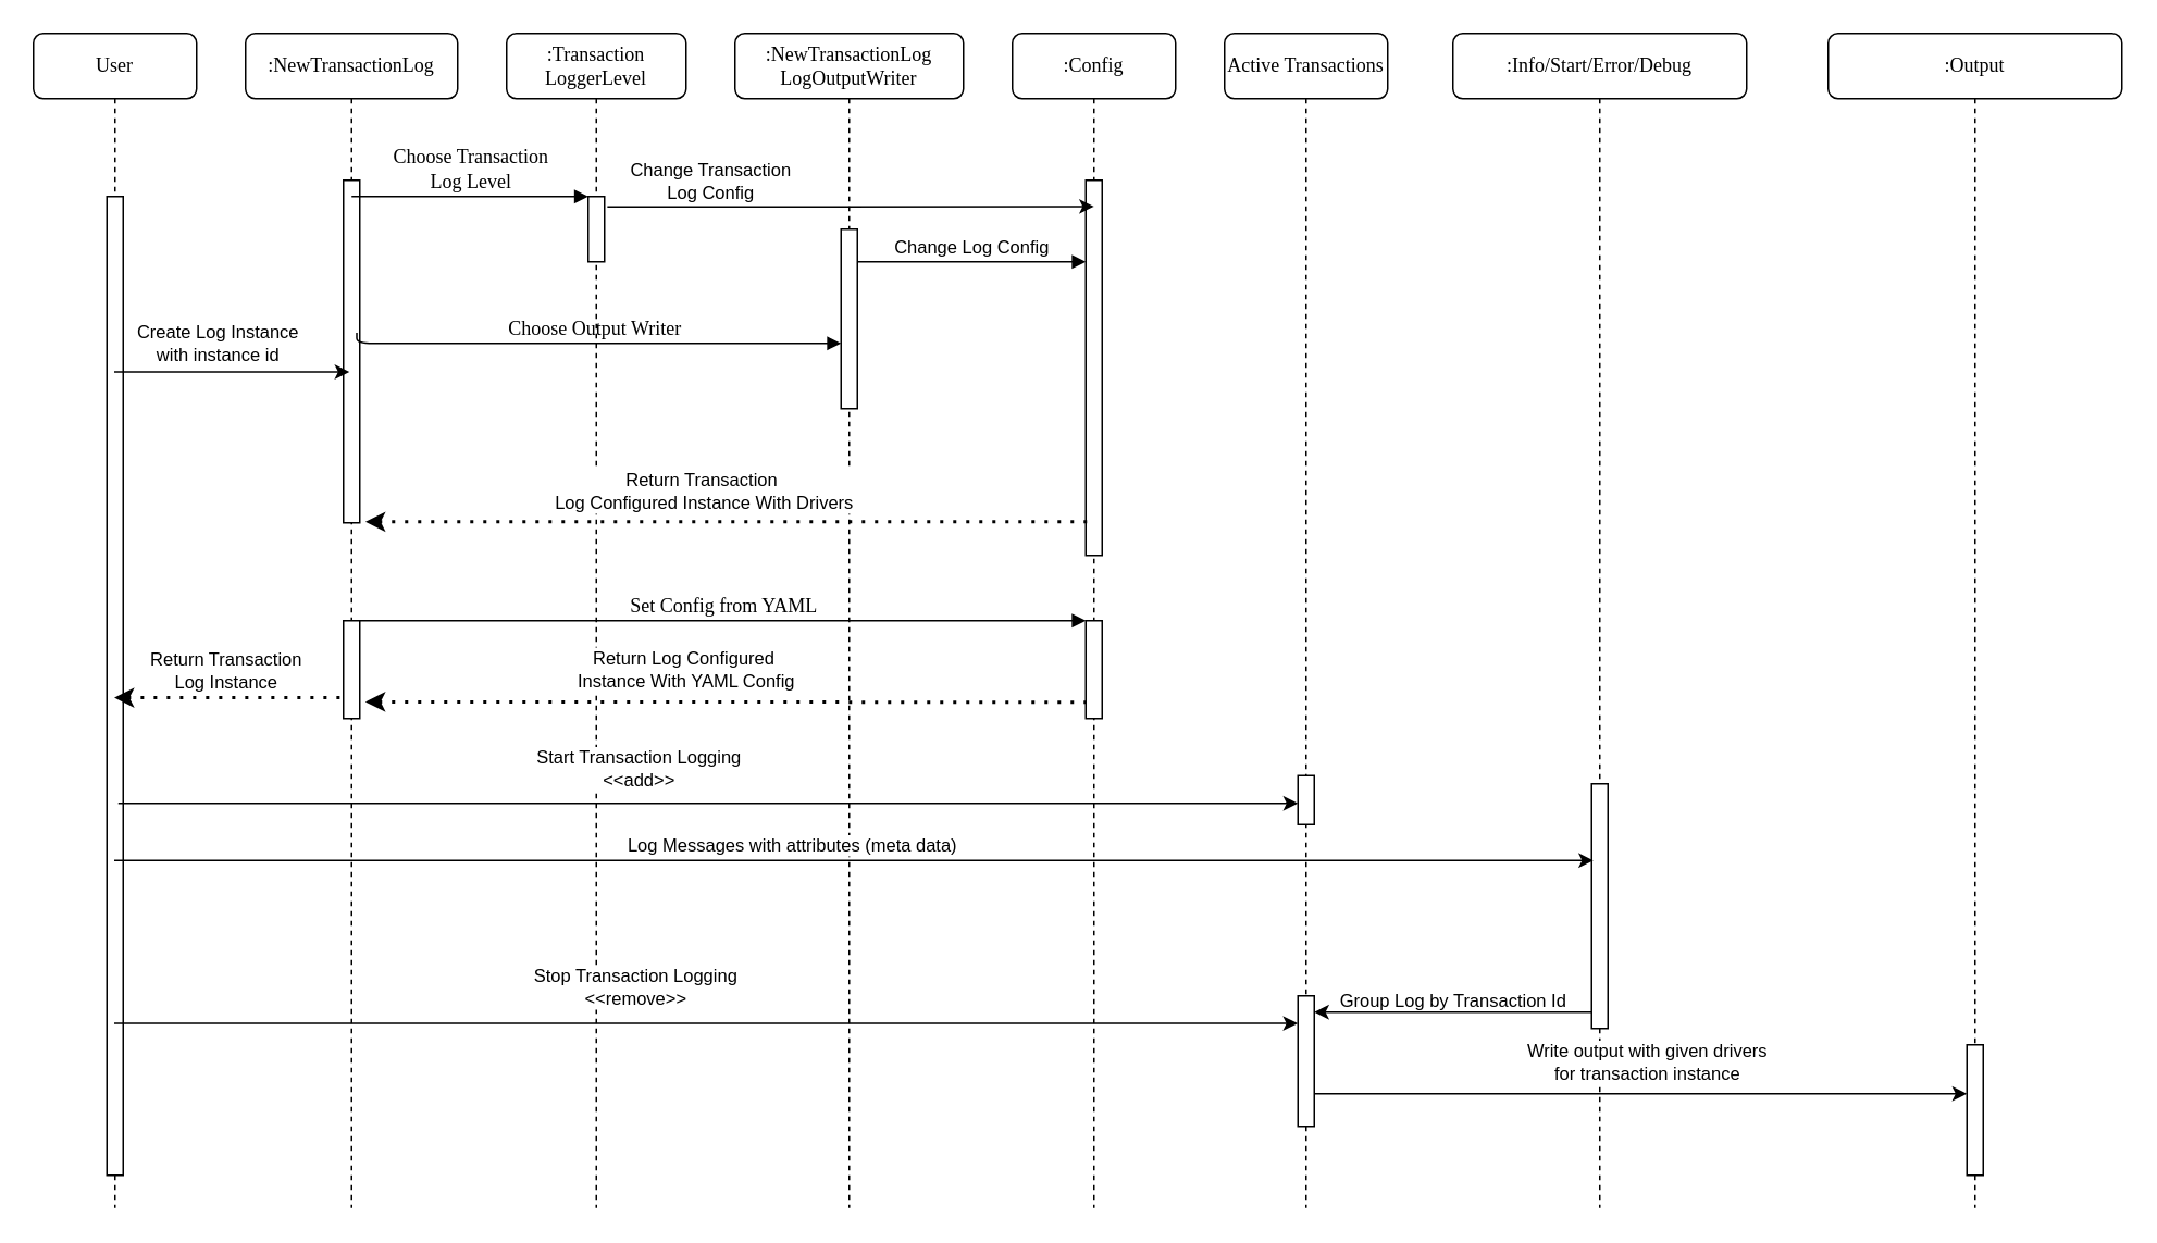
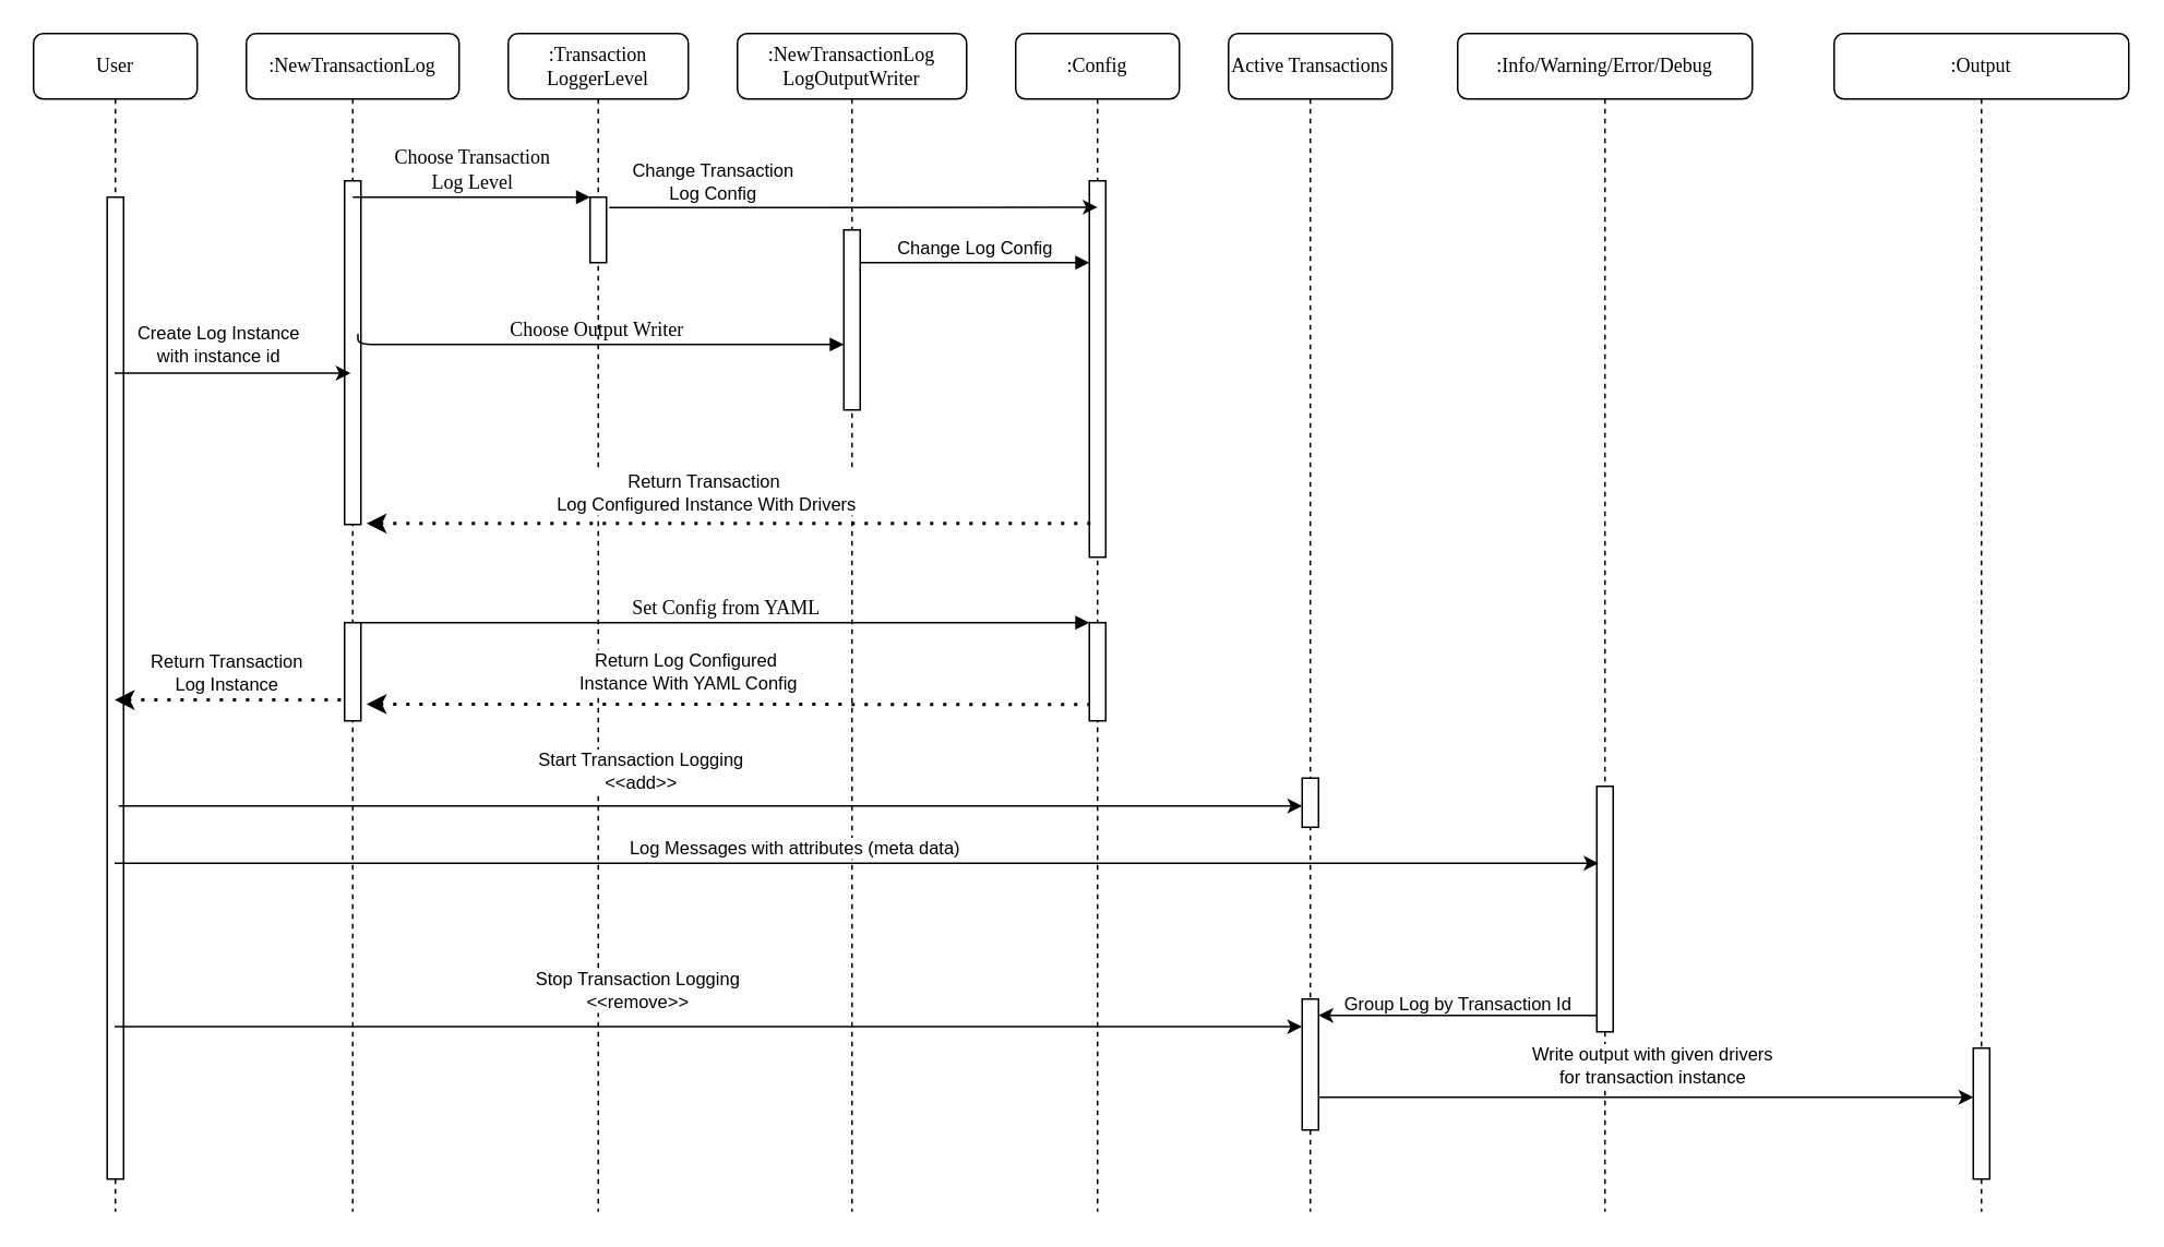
- <mxCell id="9" value=":Info/Start/Error/Debug" style="shape=umlLifeline;perimeter=lifelinePerimeter;whiteSpace=wrap;html=1;container=1;collapsible=0;recursiveResize=0;outlineConnect=0;rounded=1;shadow=0;comic=0;labelBackgroundColor=none;strokeWidth=1;fontFamily=Verdana;fontSize=12;align=center;" vertex="1" parent="1"><mxGeometry x="890" y="20" width="180" height="720" as="geometry" /></mxCell>
+ <mxCell id="9" value=":Info/Warning/Error/Debug" style="shape=umlLifeline;perimeter=lifelinePerimeter;whiteSpace=wrap;html=1;container=1;collapsible=0;recursiveResize=0;outlineConnect=0;rounded=1;shadow=0;comic=0;labelBackgroundColor=none;strokeWidth=1;fontFamily=Verdana;fontSize=12;align=center;" vertex="1" parent="1"><mxGeometry x="890" y="20" width="180" height="720" as="geometry" /></mxCell>
